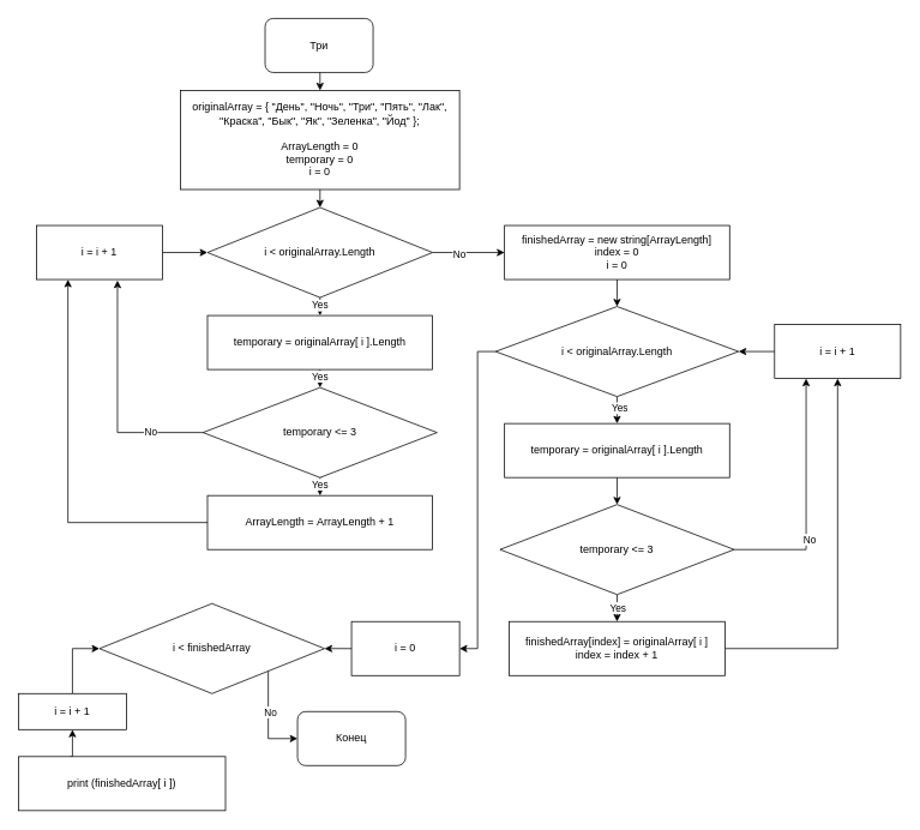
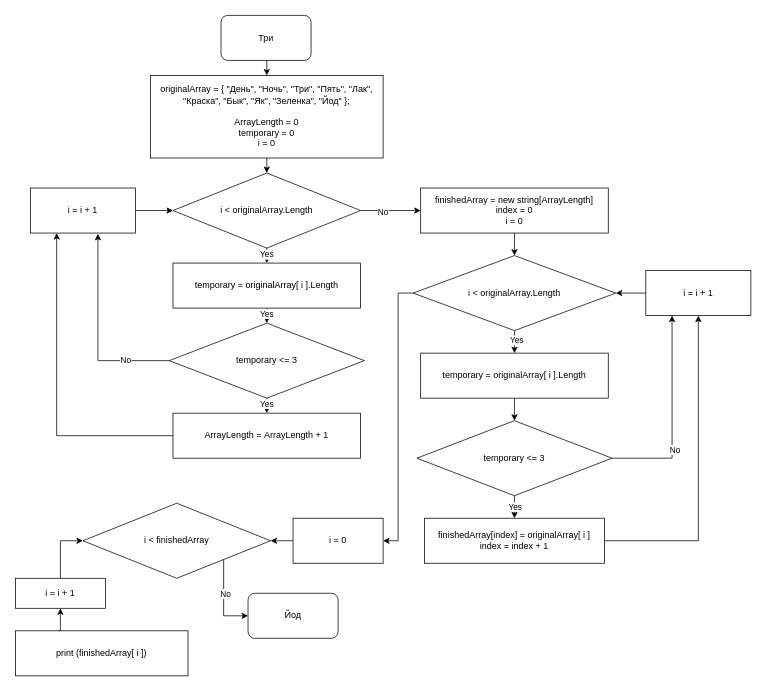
- <mxCell id="49" value="Конец" style="rounded=1;whiteSpace=wrap;html=1;" parent="1" vertex="1"><mxGeometry x="330" y="790" width="120" height="60" as="geometry" /></mxCell>
+ <mxCell id="49" value="Йод" style="rounded=1;whiteSpace=wrap;html=1;" parent="1" vertex="1"><mxGeometry x="330" y="790" width="120" height="60" as="geometry" /></mxCell>
